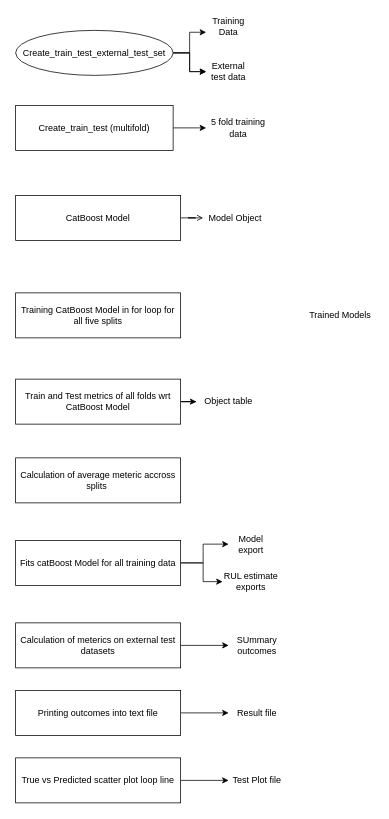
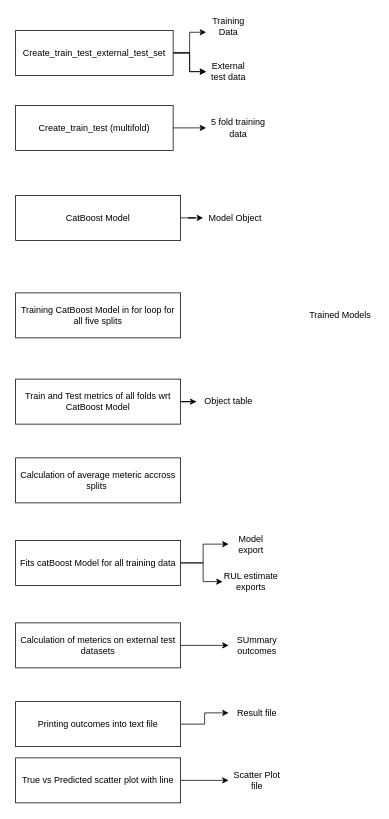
- <mxCell id="5" value="Create_train_test_external_test_set" style="ellipse;whiteSpace=wrap;html=1;" vertex="1" parent="1"><mxGeometry x="20" y="40" width="210" height="60" as="geometry" /></mxCell>
+ <mxCell id="5" value="Create_train_test_external_test_set" style="rounded=0;whiteSpace=wrap;html=1;" vertex="1" parent="1"><mxGeometry x="20" y="40" width="210" height="60" as="geometry" /></mxCell>
- <mxCell id="8" value="" style="edgeStyle=orthogonalEdgeStyle;rounded=0;orthogonalLoop=1;jettySize=auto;html=1;endArrow=open;" edge="1" parent="1" source="9" target="31"><mxGeometry relative="1" as="geometry" /></mxCell>
+ <mxCell id="8" value="" style="edgeStyle=orthogonalEdgeStyle;rounded=0;orthogonalLoop=1;jettySize=auto;html=1;" edge="1" parent="1" source="9" target="31"><mxGeometry relative="1" as="geometry" /></mxCell>
- <mxCell id="25" value="Printing outcomes into text file" style="rounded=0;whiteSpace=wrap;html=1;" vertex="1" parent="1"><mxGeometry x="20" y="920" width="220" height="60" as="geometry" /></mxCell>
+ <mxCell id="25" value="Printing outcomes into text file" style="rounded=0;whiteSpace=wrap;html=1;" vertex="1" parent="1"><mxGeometry x="20" y="935" width="220" height="60" as="geometry" /></mxCell>
- <mxCell id="28" value="True vs Predicted scatter plot loop line" style="rounded=0;whiteSpace=wrap;html=1;" vertex="1" parent="1"><mxGeometry x="20" y="1010" width="220" height="60" as="geometry" /></mxCell>
+ <mxCell id="28" value="True vs Predicted scatter plot with line" style="rounded=0;whiteSpace=wrap;html=1;" vertex="1" parent="1"><mxGeometry x="20" y="1010" width="220" height="60" as="geometry" /></mxCell>
- <mxCell id="29" value="Test Plot file" style="text;html=1;strokeColor=none;fillColor=none;align=center;verticalAlign=middle;whiteSpace=wrap;rounded=0;" vertex="1" parent="1"><mxGeometry x="304" y="1025" width="76" height="30" as="geometry" /></mxCell>
+ <mxCell id="29" value="Scatter Plot file" style="text;html=1;strokeColor=none;fillColor=none;align=center;verticalAlign=middle;whiteSpace=wrap;rounded=0;" vertex="1" parent="1"><mxGeometry x="304" y="1025" width="76" height="30" as="geometry" /></mxCell>
